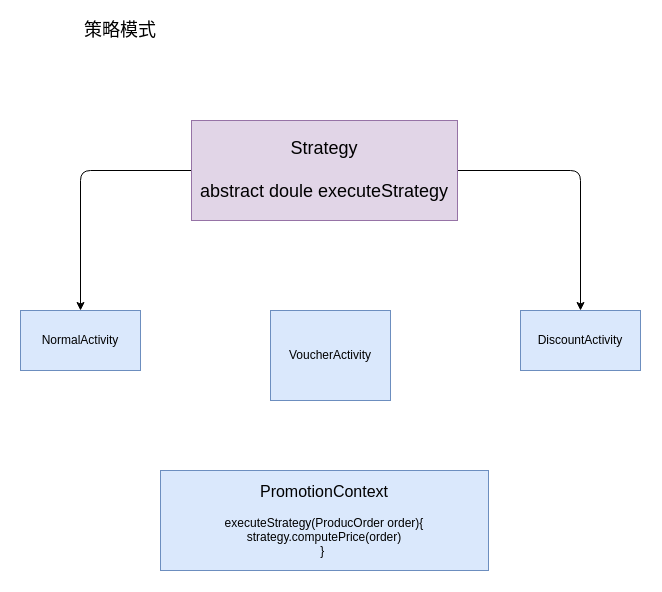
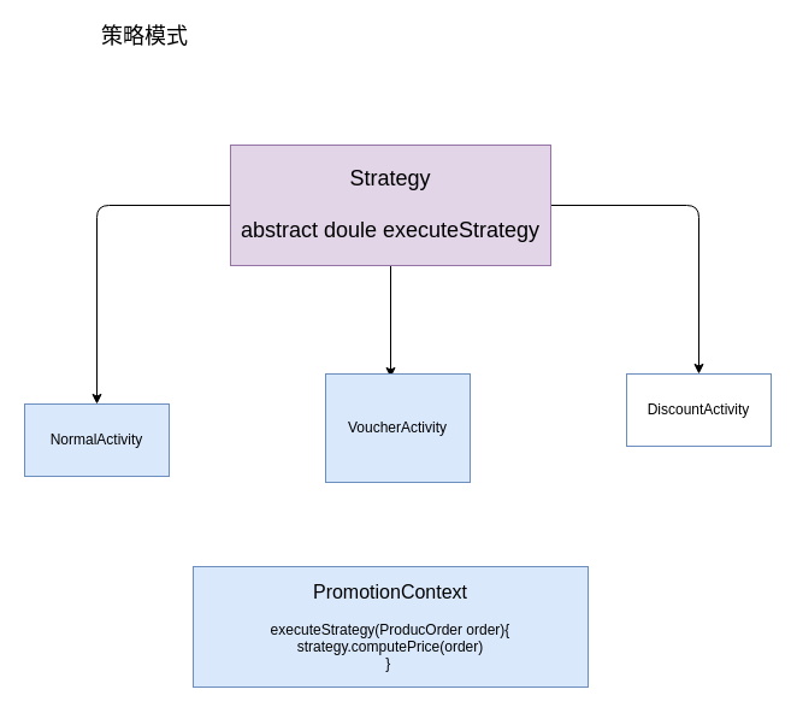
+ <mxCell id="4" style="edgeStyle=orthogonalEdgeStyle;rounded=1;orthogonalLoop=1;jettySize=auto;html=1;exitX=0.5;exitY=1;exitDx=0;exitDy=0;entryX=0.45;entryY=0.033;entryDx=0;entryDy=0;entryPerimeter=0;" edge="1" parent="1" source="6" target="8"><mxGeometry relative="1" as="geometry" /></mxCell>
- <mxCell id="7" value="NormalActivity" style="rounded=0;whiteSpace=wrap;html=1;fillColor=#dae8fc;strokeColor=#6c8ebf;" vertex="1" parent="1"><mxGeometry x="20" y="310" width="120" height="60" as="geometry" /></mxCell>
+ <mxCell id="7" value="NormalActivity" style="rounded=0;whiteSpace=wrap;html=1;fillColor=#dae8fc;strokeColor=#6c8ebf;" vertex="1" parent="1"><mxGeometry x="20" y="335" width="120" height="60" as="geometry" /></mxCell>
- <mxCell id="9" value="DiscountActivity" style="rounded=0;whiteSpace=wrap;html=1;fillColor=#dae8fc;strokeColor=#6c8ebf;" vertex="1" parent="1"><mxGeometry x="520" y="310" width="120" height="60" as="geometry" /></mxCell>
+ <mxCell id="9" value="DiscountActivity" style="rounded=0;whiteSpace=wrap;html=1;fillColor=#ffffff;strokeColor=#6c8ebf;" vertex="1" parent="1"><mxGeometry x="520" y="310" width="120" height="60" as="geometry" /></mxCell>
